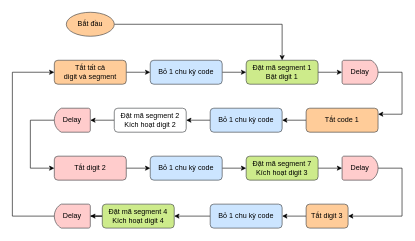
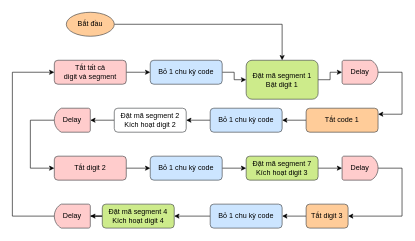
- <mxCell id="3" value="Tắt tất cả&lt;br&gt;digit và segment" style="rounded=1;whiteSpace=wrap;html=1;fillColor=#ffcc99;strokeColor=#36393d;" vertex="1" parent="1"><mxGeometry x="90" y="100" width="120" height="40" as="geometry" /></mxCell>
+ <mxCell id="3" value="Tắt tất cả&lt;br&gt;digit và segment" style="rounded=1;whiteSpace=wrap;html=1;fillColor=#ffcccc;strokeColor=#36393d;" vertex="1" parent="1"><mxGeometry x="90" y="100" width="120" height="40" as="geometry" /></mxCell>
- <mxCell id="5" value="Đặt mã segment 1&lt;br&gt;Bật digit 1" style="rounded=1;whiteSpace=wrap;html=1;fillColor=#cdeb8b;strokeColor=#36393d;" vertex="1" parent="1"><mxGeometry x="410" y="100" width="120" height="40" as="geometry" /></mxCell>
+ <mxCell id="5" value="Đặt mã segment 1&lt;br&gt;Bật digit 1" style="rounded=1;whiteSpace=wrap;html=1;fillColor=#cdeb8b;strokeColor=#36393d;" vertex="1" parent="1"><mxGeometry x="410" y="100" width="120" height="65" as="geometry" /></mxCell>
